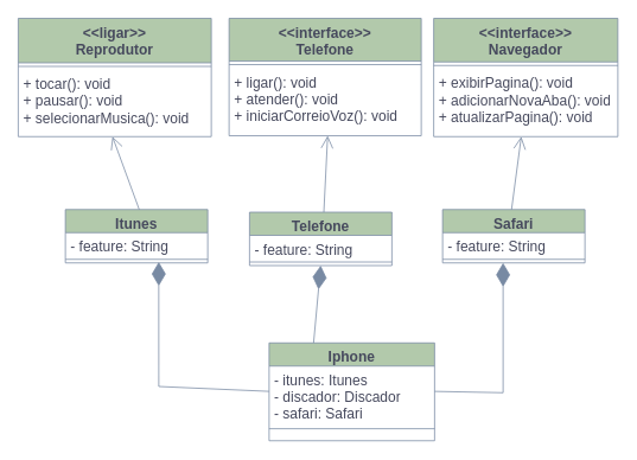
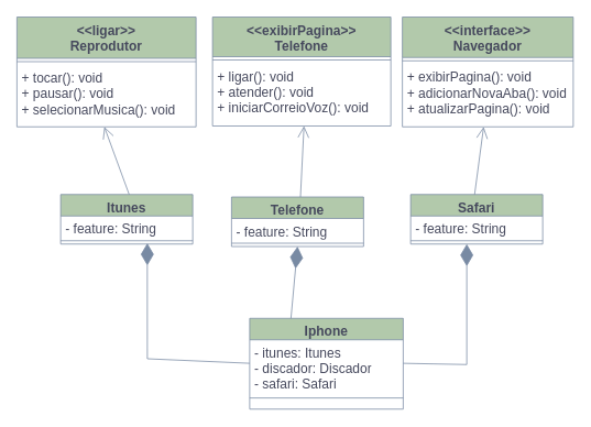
- <mxCell id="11" value="&amp;lt;&amp;lt;interface&amp;gt;&amp;gt;&lt;div style=&quot;font-size: 16px;&quot;&gt;Telefone&lt;/div&gt;" style="swimlane;fontStyle=1;align=center;verticalAlign=top;childLayout=stackLayout;horizontal=1;startSize=48;horizontalStack=0;resizeParent=1;resizeParentMax=0;resizeLast=0;collapsible=1;marginBottom=0;whiteSpace=wrap;html=1;fontSize=16;shadow=0;labelBackgroundColor=none;fillColor=#B2C9AB;strokeColor=#788AA3;fontColor=#46495D;" parent="1" vertex="1"><mxGeometry x="257" y="20" width="216" height="132" as="geometry" /></mxCell>
+ <mxCell id="11" value="&amp;lt;&amp;lt;exibirPagina&amp;gt;&amp;gt;&lt;div style=&quot;font-size: 16px;&quot;&gt;Telefone&lt;/div&gt;" style="swimlane;fontStyle=1;align=center;verticalAlign=top;childLayout=stackLayout;horizontal=1;startSize=48;horizontalStack=0;resizeParent=1;resizeParentMax=0;resizeLast=0;collapsible=1;marginBottom=0;whiteSpace=wrap;html=1;fontSize=16;shadow=0;labelBackgroundColor=none;fillColor=#B2C9AB;strokeColor=#788AA3;fontColor=#46495D;" parent="1" vertex="1"><mxGeometry x="257" y="20" width="216" height="132" as="geometry" /></mxCell>
